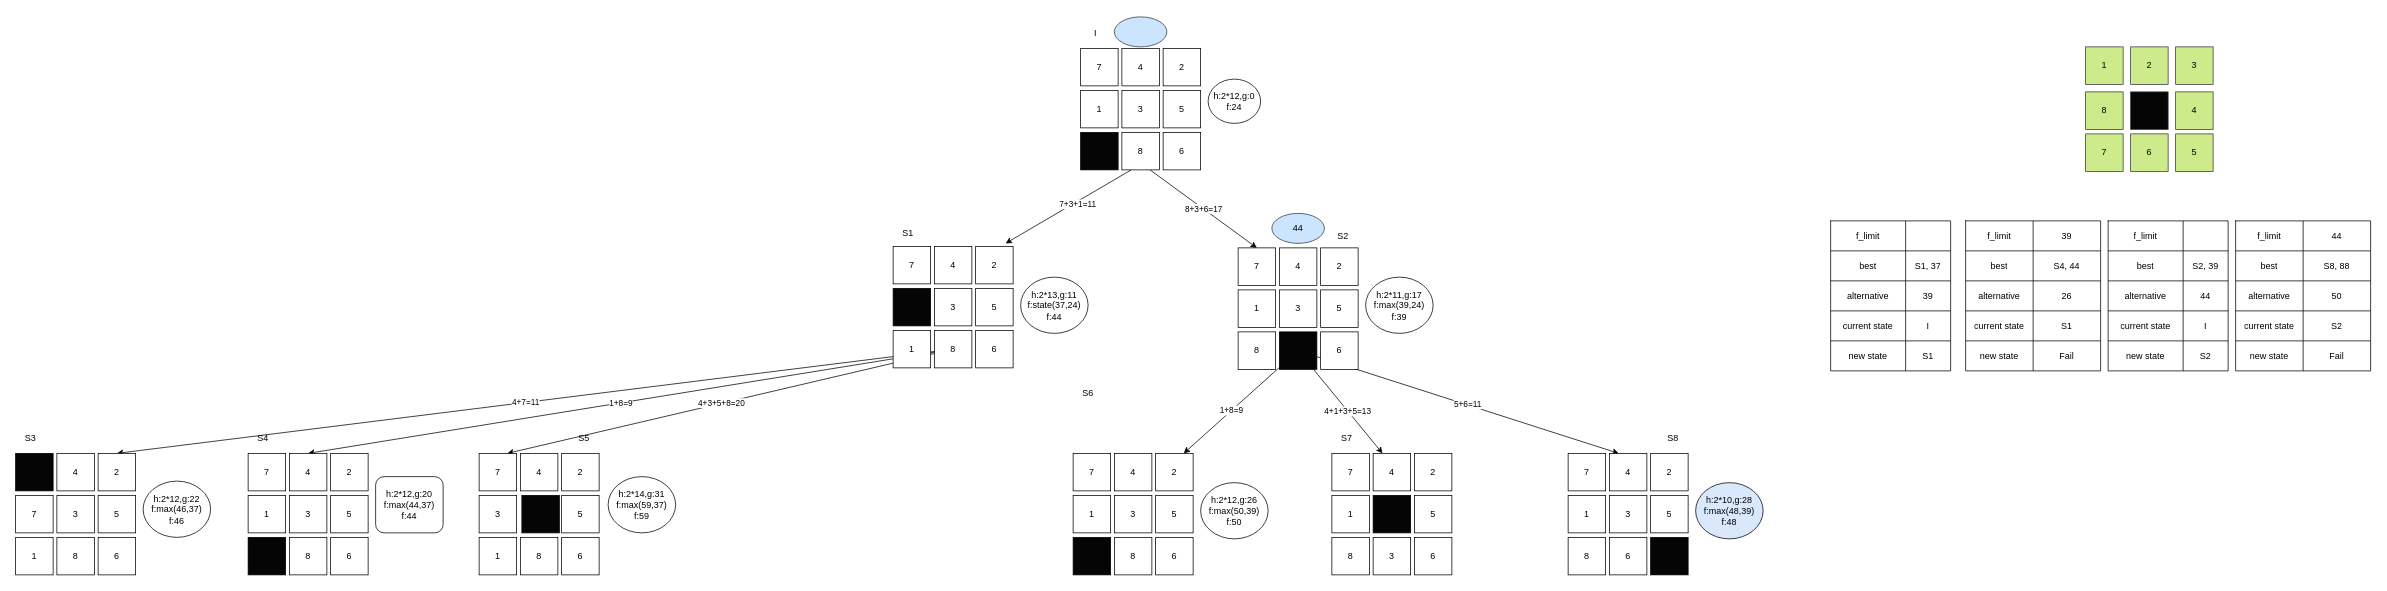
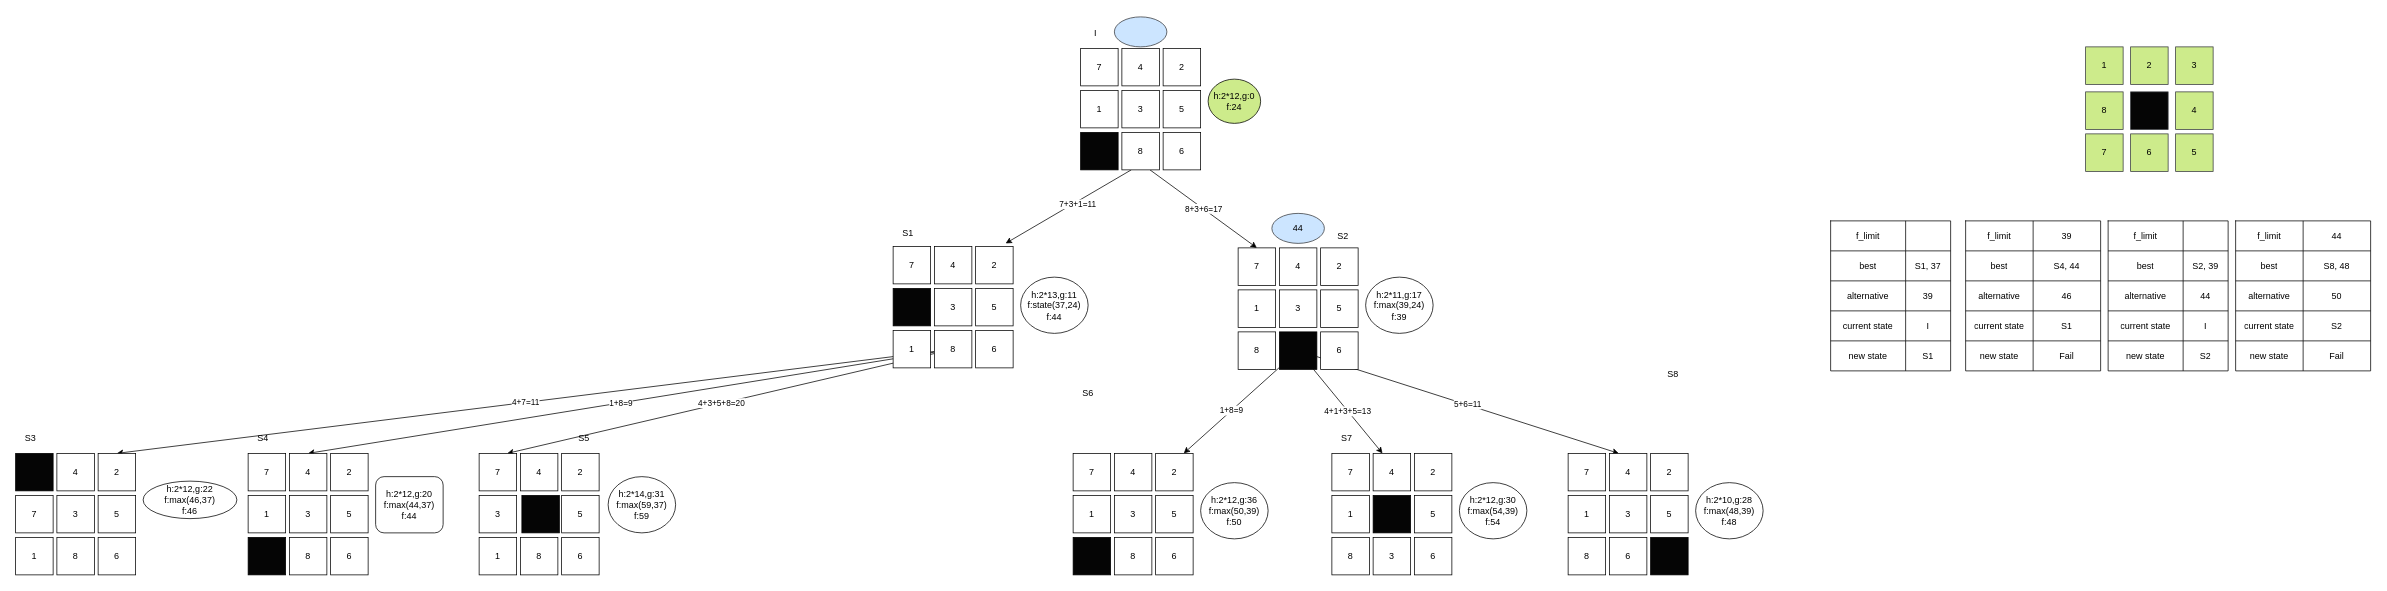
- <mxCell id="16" value="h:2*12,g:0&lt;br&gt;f:24" style="ellipse;whiteSpace=wrap;html=1;fillColor=#FFFFFF;" vertex="1" parent="1"><mxGeometry x="1610" y="105" width="70" height="59" as="geometry" /></mxCell>
+ <mxCell id="16" value="h:2*12,g:0&lt;br&gt;f:24" style="ellipse;whiteSpace=wrap;html=1;fillColor=#cdeb8b;" vertex="1" parent="1"><mxGeometry x="1610" y="105" width="70" height="59" as="geometry" /></mxCell>
- <mxCell id="178" value="S8, 88" style="shape=partialRectangle;html=1;whiteSpace=wrap;connectable=0;fillColor=none;top=0;left=0;bottom=0;right=0;overflow=hidden;" vertex="1" parent="176"><mxGeometry x="90" width="90" height="40" as="geometry" /></mxCell>
+ <mxCell id="178" value="S8, 48" style="shape=partialRectangle;html=1;whiteSpace=wrap;connectable=0;fillColor=none;top=0;left=0;bottom=0;right=0;overflow=hidden;" vertex="1" parent="176"><mxGeometry x="90" width="90" height="40" as="geometry" /></mxCell>
- <mxCell id="149" value="26" style="shape=partialRectangle;html=1;whiteSpace=wrap;connectable=0;fillColor=none;top=0;left=0;bottom=0;right=0;overflow=hidden;" vertex="1" parent="147"><mxGeometry x="90" width="90" height="40" as="geometry" /></mxCell>
+ <mxCell id="149" value="46" style="shape=partialRectangle;html=1;whiteSpace=wrap;connectable=0;fillColor=none;top=0;left=0;bottom=0;right=0;overflow=hidden;" vertex="1" parent="147"><mxGeometry x="90" width="90" height="40" as="geometry" /></mxCell>
- <mxCell id="123" value="S8" style="text;html=1;strokeColor=none;fillColor=none;align=center;verticalAlign=middle;whiteSpace=wrap;rounded=0;" vertex="1" parent="1"><mxGeometry x="2210" y="574" width="40" height="20" as="geometry" /></mxCell>
+ <mxCell id="123" value="S8" style="text;html=1;strokeColor=none;fillColor=none;align=center;verticalAlign=middle;whiteSpace=wrap;rounded=0;" vertex="1" parent="1"><mxGeometry x="2210" y="489" width="40" height="20" as="geometry" /></mxCell>
- <mxCell id="84" value="h:2*12,g:22&lt;br&gt;f:max(46,37)&lt;br&gt;f:46" style="ellipse;whiteSpace=wrap;html=1;fillColor=#FFFFFF;" vertex="1" parent="1"><mxGeometry x="190" y="641" width="90" height="75" as="geometry" /></mxCell>
+ <mxCell id="84" value="h:2*12,g:22&lt;br&gt;f:max(46,37)&lt;br&gt;f:46" style="ellipse;whiteSpace=wrap;html=1;fillColor=#FFFFFF;" vertex="1" parent="1"><mxGeometry x="190" y="641" width="125" height="50" as="geometry" /></mxCell>
- <mxCell id="99" value="h:2*12,g:26&lt;br&gt;f:max(50,39)&lt;br&gt;f:50" style="ellipse;whiteSpace=wrap;html=1;fillColor=#FFFFFF;" vertex="1" parent="1"><mxGeometry x="1600" y="643" width="90" height="75" as="geometry" /></mxCell>
+ <mxCell id="99" value="h:2*12,g:36&lt;br&gt;f:max(50,39)&lt;br&gt;f:50" style="ellipse;whiteSpace=wrap;html=1;fillColor=#FFFFFF;" vertex="1" parent="1"><mxGeometry x="1600" y="643" width="90" height="75" as="geometry" /></mxCell>
+ <mxCell id="109" value="h:2*12,g:30&lt;br&gt;f:max(54,39)&lt;br&gt;f:54" style="ellipse;whiteSpace=wrap;html=1;fillColor=#FFFFFF;" vertex="1" parent="1"><mxGeometry x="1945" y="643" width="90" height="75" as="geometry" /></mxCell>
- <mxCell id="119" value="h:2*10,g:28&lt;br&gt;f:max(48,39)&lt;br&gt;f:48" style="ellipse;whiteSpace=wrap;html=1;fillColor=#dae8fc;" vertex="1" parent="1"><mxGeometry x="2260" y="643" width="90" height="75" as="geometry" /></mxCell>
+ <mxCell id="119" value="h:2*10,g:28&lt;br&gt;f:max(48,39)&lt;br&gt;f:48" style="ellipse;whiteSpace=wrap;html=1;fillColor=#FFFFFF;" vertex="1" parent="1"><mxGeometry x="2260" y="643" width="90" height="75" as="geometry" /></mxCell>
